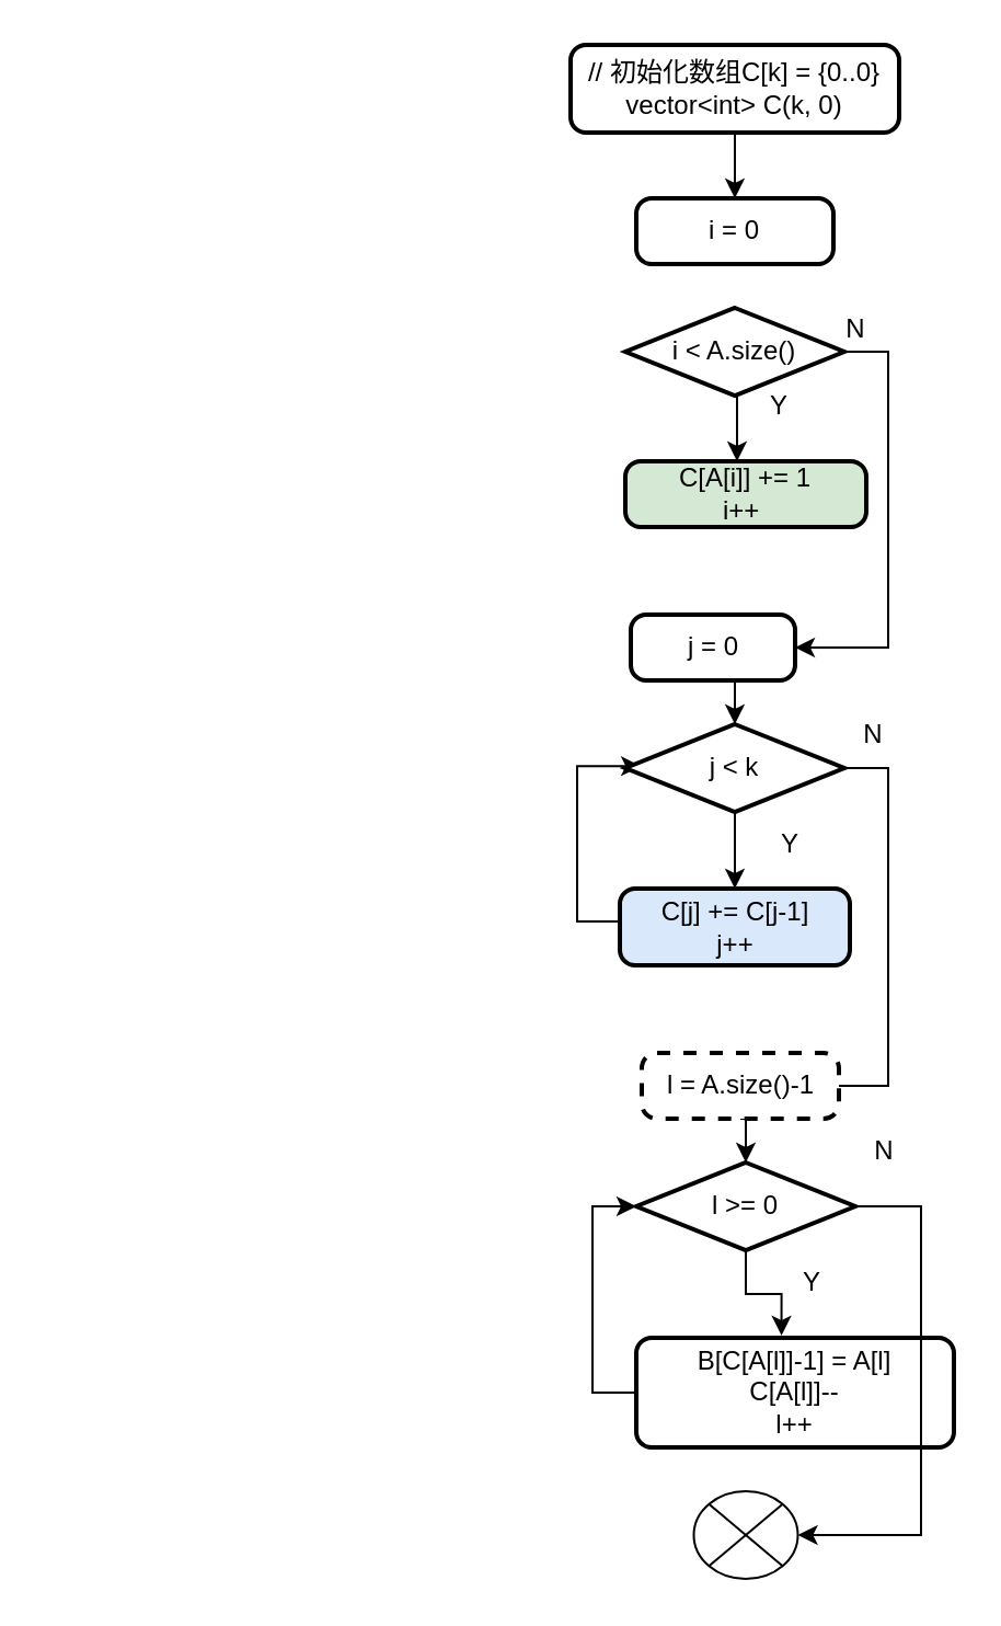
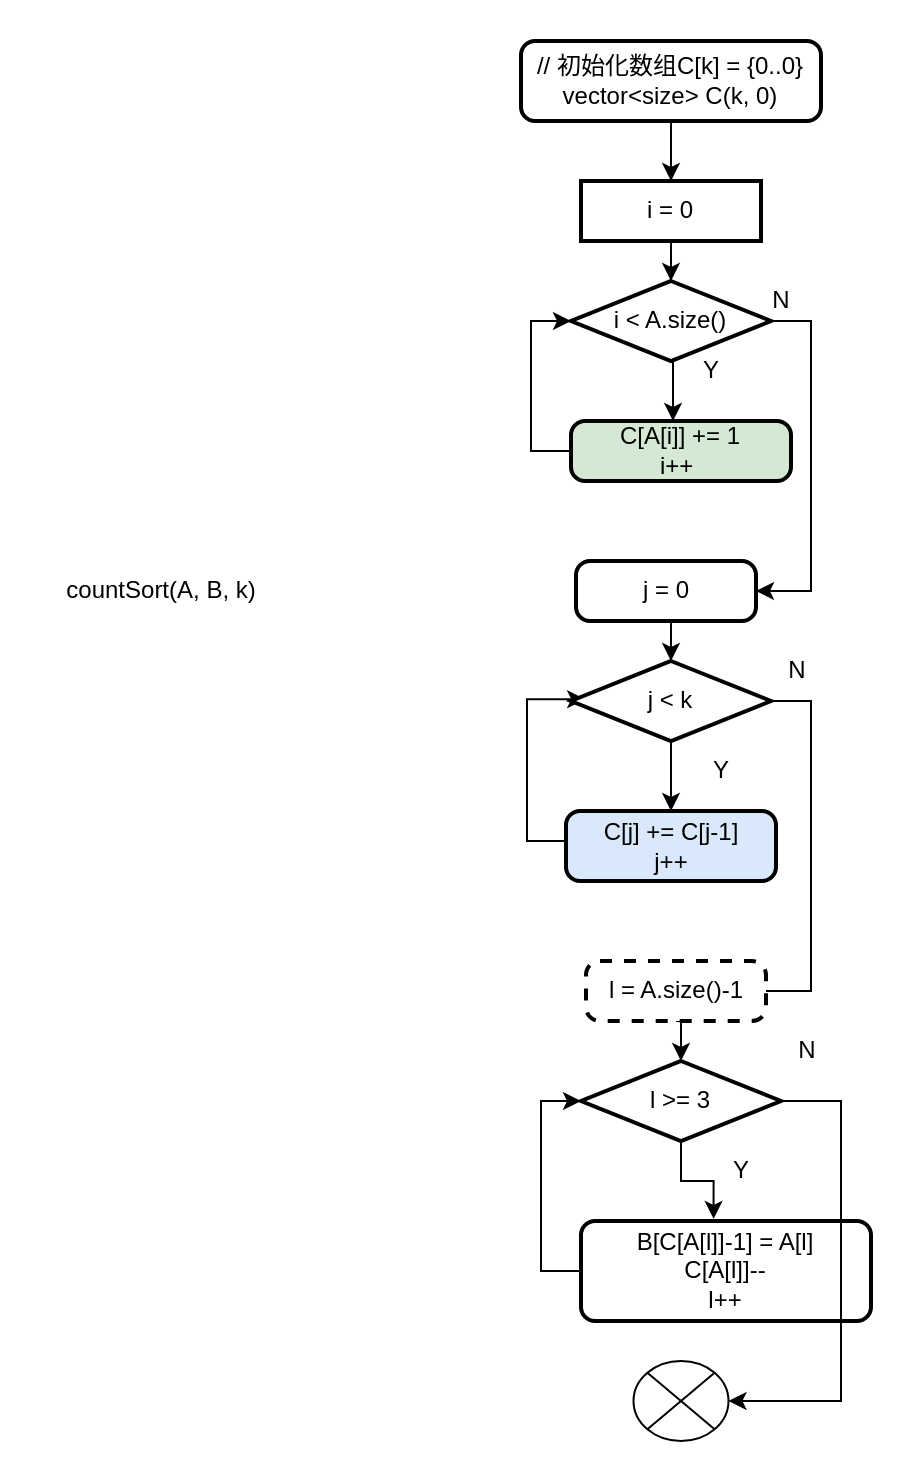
- <mxCell id="5" value="// 初始化数组C[k] = {0..0}&lt;br&gt;vector&amp;lt;int&amp;gt; C(k, 0)" style="rounded=1;whiteSpace=wrap;html=1;absoluteArcSize=1;arcSize=14;strokeWidth=2;" parent="1" vertex="1"><mxGeometry x="260" y="20" width="150" height="40" as="geometry" /></mxCell>
+ <mxCell id="5" value="// 初始化数组C[k] = {0..0}&lt;br&gt;vector&amp;lt;size&amp;gt; C(k, 0)" style="rounded=1;whiteSpace=wrap;html=1;absoluteArcSize=1;arcSize=14;strokeWidth=2;" parent="1" vertex="1"><mxGeometry x="260" y="20" width="150" height="40" as="geometry" /></mxCell>
- <mxCell id="9" value="i = 0" style="rounded=1;whiteSpace=wrap;html=1;absoluteArcSize=1;arcSize=14;strokeWidth=2;" parent="1" vertex="1"><mxGeometry x="290" y="90" width="90" height="30" as="geometry" /></mxCell>
+ <mxCell id="9" value="i = 0" style="whiteSpace=wrap;html=1;absoluteArcSize=1;arcSize=14;strokeWidth=2;rounded=0;" parent="1" vertex="1"><mxGeometry x="290" y="90" width="90" height="30" as="geometry" /></mxCell>
+ <mxCell id="8" style="edgeStyle=orthogonalEdgeStyle;rounded=0;orthogonalLoop=1;jettySize=auto;html=1;exitX=0.5;exitY=1;exitDx=0;exitDy=0;entryX=0.5;entryY=0;entryDx=0;entryDy=0;entryPerimeter=0;" parent="1" source="9" target="12" edge="1"><mxGeometry relative="1" as="geometry" /></mxCell>
+ <mxCell id="2" style="edgeStyle=orthogonalEdgeStyle;rounded=0;orthogonalLoop=1;jettySize=auto;html=1;exitX=0;exitY=0.5;exitDx=0;exitDy=0;entryX=0;entryY=0.5;entryDx=0;entryDy=0;entryPerimeter=0;" edge="1" parent="1" source="3" target="12"><mxGeometry relative="1" as="geometry" /></mxCell>
+ <mxCell id="7" value="countSort(A, B, k)" style="text;html=1;align=center;verticalAlign=middle;resizable=0;points=[];autosize=1;strokeColor=none;fillColor=none;" parent="1" vertex="1"><mxGeometry x="20" y="280" width="120" height="30" as="geometry" /></mxCell>
- <mxCell id="20" value="j = 0" style="rounded=1;whiteSpace=wrap;html=1;absoluteArcSize=1;arcSize=14;strokeWidth=2;" parent="1" vertex="1"><mxGeometry x="287.5" y="280" width="75" height="30" as="geometry" /></mxCell>
+ <mxCell id="20" value="j = 0" style="rounded=1;whiteSpace=wrap;html=1;absoluteArcSize=1;arcSize=14;strokeWidth=2;" parent="1" vertex="1"><mxGeometry x="287.5" y="280" width="90" height="30" as="geometry" /></mxCell>
- <mxCell id="26" value="l &amp;gt;= 0" style="strokeWidth=2;html=1;shape=mxgraph.flowchart.decision;whiteSpace=wrap;" parent="1" vertex="1"><mxGeometry x="290" y="530" width="100" height="40" as="geometry" /></mxCell>
+ <mxCell id="26" value="l &amp;gt;= 3" style="strokeWidth=2;html=1;shape=mxgraph.flowchart.decision;whiteSpace=wrap;" parent="1" vertex="1"><mxGeometry x="290" y="530" width="100" height="40" as="geometry" /></mxCell>
